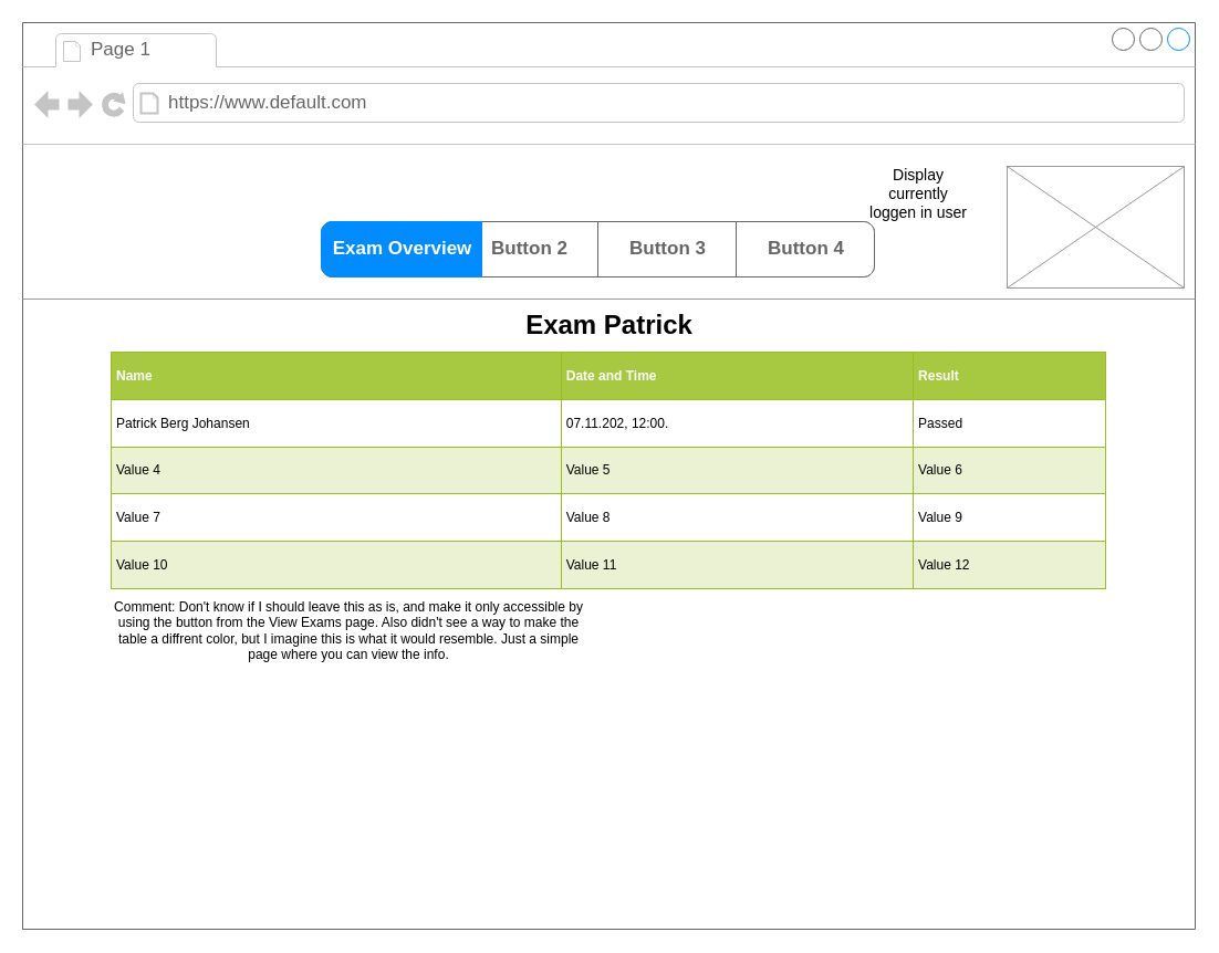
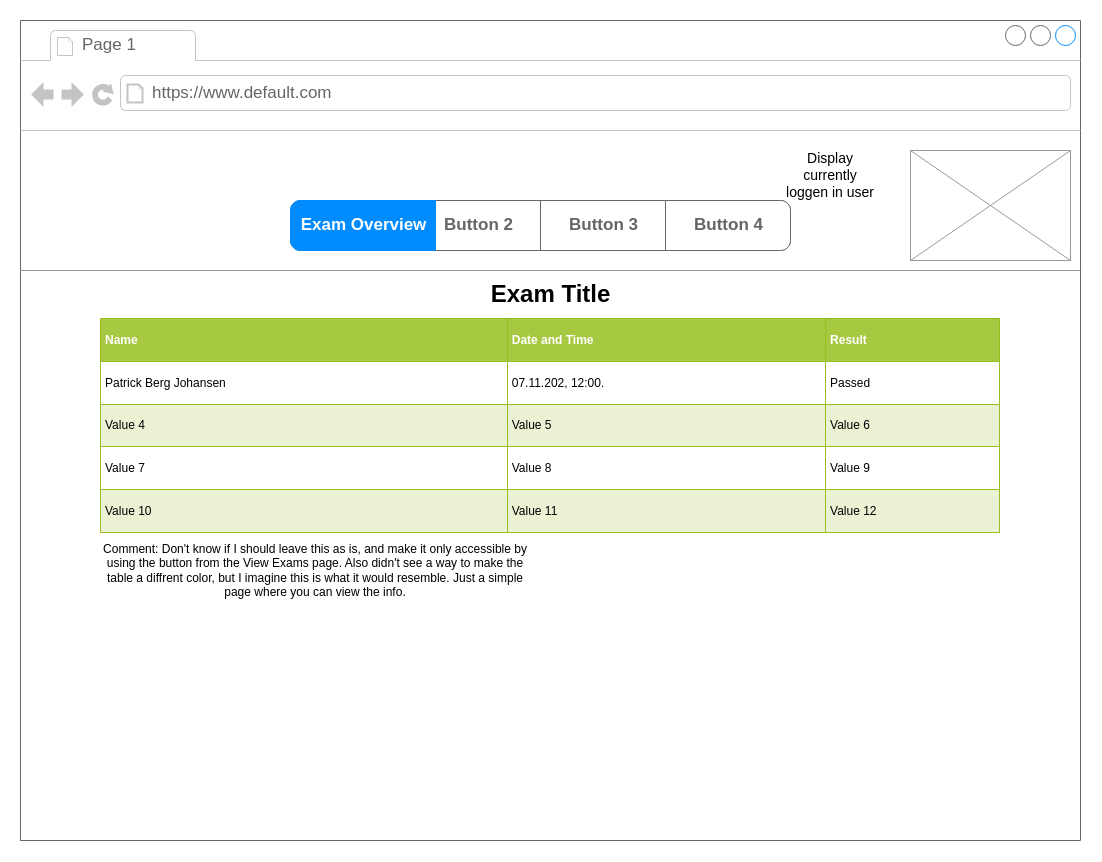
- <mxCell id="17" value="Exam Patrick" style="text;strokeColor=none;fillColor=none;html=1;fontSize=24;fontStyle=1;verticalAlign=middle;align=center;" parent="5" vertex="1"><mxGeometry x="80" y="250" width="900" height="48" as="geometry" /></mxCell>
+ <mxCell id="17" value="Exam Title" style="text;strokeColor=none;fillColor=none;html=1;fontSize=24;fontStyle=1;verticalAlign=middle;align=center;" parent="5" vertex="1"><mxGeometry x="80" y="250" width="900" height="48" as="geometry" /></mxCell>
